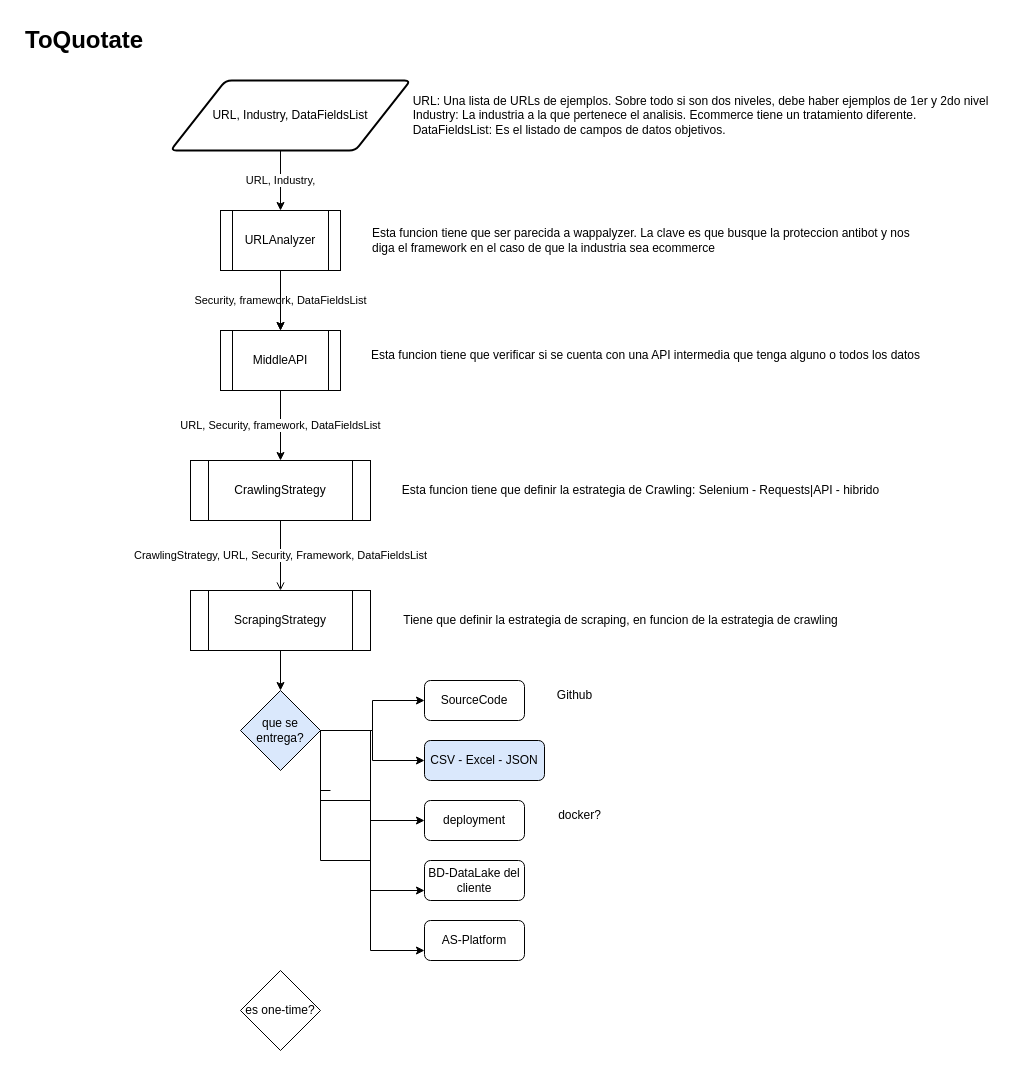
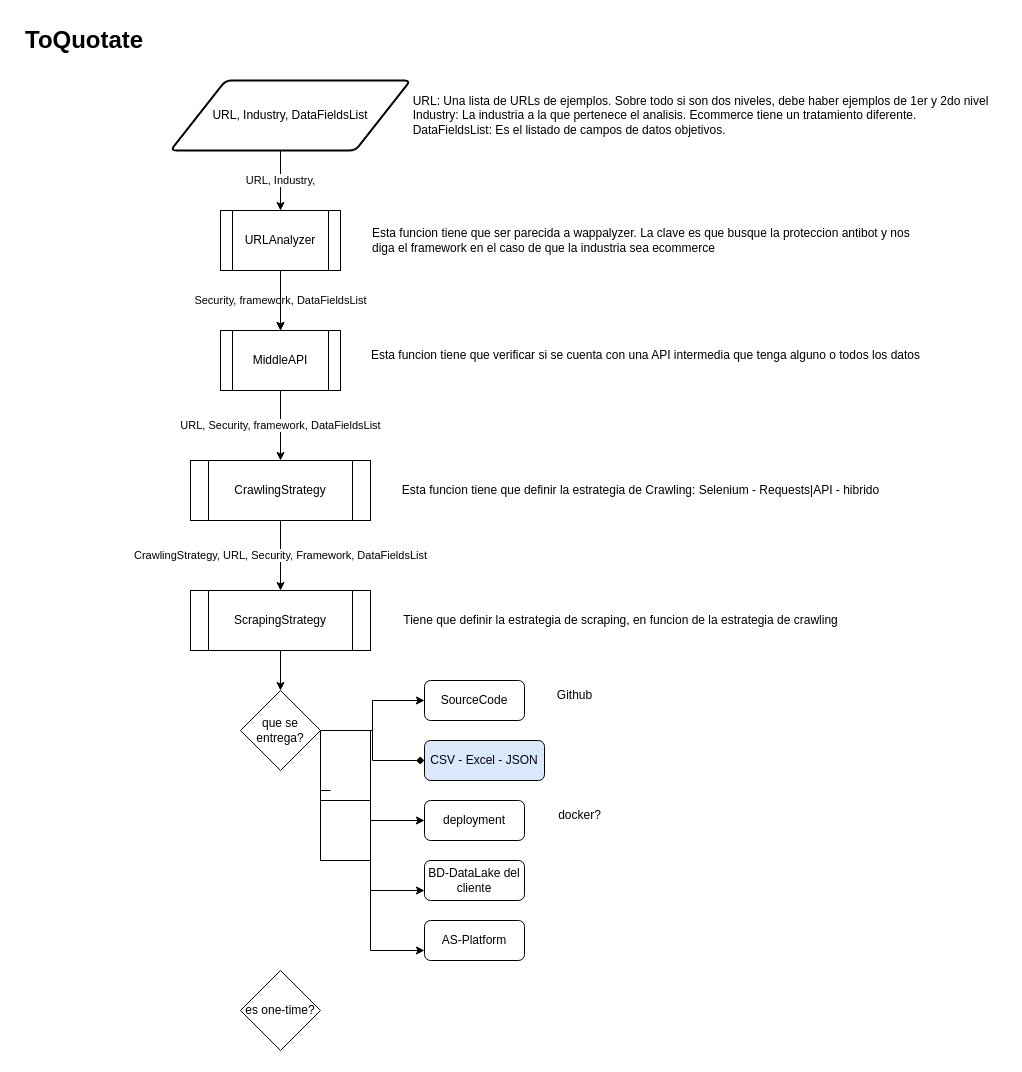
- <mxCell id="14" value="CrawlingStrategy, URL, Security, Framework, DataFieldsList" style="edgeStyle=orthogonalEdgeStyle;rounded=0;orthogonalLoop=1;jettySize=auto;html=1;endArrow=open;" edge="1" parent="1" source="15" target="18"><mxGeometry relative="1" as="geometry" /></mxCell>
+ <mxCell id="14" value="CrawlingStrategy, URL, Security, Framework, DataFieldsList" style="edgeStyle=orthogonalEdgeStyle;rounded=0;orthogonalLoop=1;jettySize=auto;html=1;" edge="1" parent="1" source="15" target="18"><mxGeometry relative="1" as="geometry" /></mxCell>
- <mxCell id="22" value="que se entrega?" style="rhombus;whiteSpace=wrap;html=1;fillColor=#dae8fc;" vertex="1" parent="1"><mxGeometry x="240" y="690" width="80" height="80" as="geometry" /></mxCell>
+ <mxCell id="22" value="que se entrega?" style="rhombus;whiteSpace=wrap;html=1;" vertex="1" parent="1"><mxGeometry x="240" y="690" width="80" height="80" as="geometry" /></mxCell>
- <mxCell id="30" style="edgeStyle=orthogonalEdgeStyle;rounded=0;orthogonalLoop=1;jettySize=auto;html=1;" edge="1" parent="1" source="22" target="24"><mxGeometry relative="1" as="geometry" /></mxCell>
+ <mxCell id="30" style="edgeStyle=orthogonalEdgeStyle;rounded=0;orthogonalLoop=1;jettySize=auto;html=1;endArrow=diamond;" edge="1" parent="1" source="22" target="24"><mxGeometry relative="1" as="geometry" /></mxCell>
